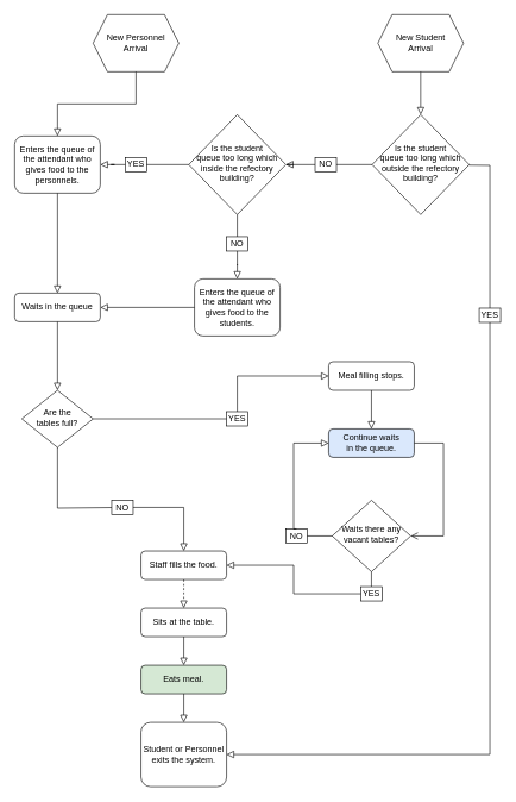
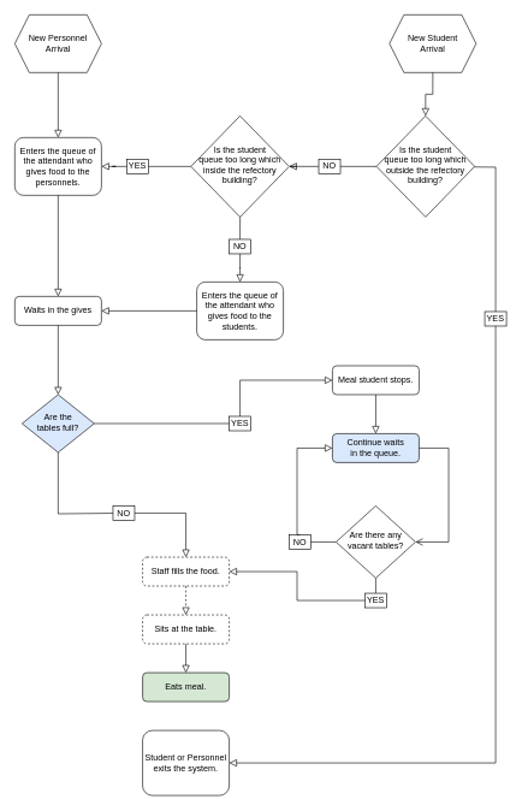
- <mxCell id="3" value="New Personnel Arrival" style="shape=hexagon;perimeter=hexagonPerimeter2;whiteSpace=wrap;html=1;fixedSize=1;" parent="1" vertex="1"><mxGeometry x="130" y="20" width="120" height="80" as="geometry" /></mxCell>
+ <mxCell id="3" value="New Personnel Arrival" style="shape=hexagon;perimeter=hexagonPerimeter2;whiteSpace=wrap;html=1;fixedSize=1;" parent="1" vertex="1"><mxGeometry x="20" y="20" width="120" height="80" as="geometry" /></mxCell>
- <mxCell id="2" value="New Student&lt;br&gt;Arrival" style="shape=hexagon;perimeter=hexagonPerimeter2;whiteSpace=wrap;html=1;fixedSize=1;" parent="1" vertex="1"><mxGeometry x="529" y="20" width="120" height="80" as="geometry" /></mxCell>
+ <mxCell id="2" value="New Student&lt;br&gt;Arrival" style="shape=hexagon;perimeter=hexagonPerimeter2;whiteSpace=wrap;html=1;fixedSize=1;" parent="1" vertex="1"><mxGeometry x="539" y="20" width="120" height="80" as="geometry" /></mxCell>
- <mxCell id="16" value="Waits in the queue" style="rounded=1;whiteSpace=wrap;html=1;fontSize=12;glass=0;strokeWidth=1;shadow=0;" parent="1" vertex="1"><mxGeometry x="20" y="410" width="120" height="40" as="geometry" /></mxCell>
+ <mxCell id="16" value="Waits in the gives" style="rounded=1;whiteSpace=wrap;html=1;fontSize=12;glass=0;strokeWidth=1;shadow=0;" parent="1" vertex="1"><mxGeometry x="20" y="410" width="120" height="40" as="geometry" /></mxCell>
- <mxCell id="33" value="Meal filling stops." style="rounded=1;whiteSpace=wrap;html=1;fontSize=12;glass=0;strokeWidth=1;shadow=0;" parent="1" vertex="1"><mxGeometry x="460" y="506" width="120" height="40" as="geometry" /></mxCell>
+ <mxCell id="33" value="Meal student stops." style="rounded=1;whiteSpace=wrap;html=1;fontSize=12;glass=0;strokeWidth=1;shadow=0;" parent="1" vertex="1"><mxGeometry x="460" y="506" width="120" height="40" as="geometry" /></mxCell>
- <mxCell id="9" value="Are the&lt;br&gt;tables full?" style="rhombus;whiteSpace=wrap;html=1;shadow=0;fontFamily=Helvetica;fontSize=12;align=center;strokeWidth=1;spacing=6;spacingTop=-4;" parent="1" vertex="1"><mxGeometry x="30" y="546" width="100" height="80" as="geometry" /></mxCell>
+ <mxCell id="9" value="Are the&lt;br&gt;tables full?" style="rhombus;whiteSpace=wrap;html=1;shadow=0;fontFamily=Helvetica;fontSize=12;align=center;strokeWidth=1;spacing=6;spacingTop=-4;fillColor=#dae8fc;" parent="1" vertex="1"><mxGeometry x="30" y="546" width="100" height="80" as="geometry" /></mxCell>
- <mxCell id="34" value="Waits there any vacant tables?" style="rhombus;whiteSpace=wrap;html=1;shadow=0;fontFamily=Helvetica;fontSize=12;align=center;strokeWidth=1;spacing=6;spacingTop=-4;" parent="1" vertex="1"><mxGeometry x="465" y="700" width="110" height="100" as="geometry" /></mxCell>
+ <mxCell id="34" value="Are there any vacant tables?" style="rhombus;whiteSpace=wrap;html=1;shadow=0;fontFamily=Helvetica;fontSize=12;align=center;strokeWidth=1;spacing=6;spacingTop=-4;" parent="1" vertex="1"><mxGeometry x="465" y="700" width="110" height="100" as="geometry" /></mxCell>
- <mxCell id="25" value="Staff fills the food." style="rounded=1;whiteSpace=wrap;html=1;fontSize=12;glass=0;strokeWidth=1;shadow=0;" parent="1" vertex="1"><mxGeometry x="197" y="771" width="120" height="40" as="geometry" /></mxCell>
+ <mxCell id="25" value="Staff fills the food." style="rounded=1;whiteSpace=wrap;html=1;fontSize=12;glass=0;strokeWidth=1;shadow=0;dashed=1;" parent="1" vertex="1"><mxGeometry x="197" y="771" width="120" height="40" as="geometry" /></mxCell>
- <mxCell id="24" value="Sits at the table." style="rounded=1;whiteSpace=wrap;html=1;fontSize=12;glass=0;strokeWidth=1;shadow=0;" parent="1" vertex="1"><mxGeometry x="197" y="851" width="120" height="40" as="geometry" /></mxCell>
+ <mxCell id="24" value="Sits at the table." style="rounded=1;whiteSpace=wrap;html=1;fontSize=12;glass=0;strokeWidth=1;shadow=0;dashed=1;" parent="1" vertex="1"><mxGeometry x="197" y="851" width="120" height="40" as="geometry" /></mxCell>
- <mxCell id="48" value="" style="rounded=0;html=1;jettySize=auto;orthogonalLoop=1;fontSize=11;endArrow=block;endFill=0;endSize=8;strokeWidth=1;shadow=0;labelBackgroundColor=none;edgeStyle=orthogonalEdgeStyle;" edge="1" parent="1" source="23" target="40"><mxGeometry x="-1" y="158" relative="1" as="geometry"><mxPoint x="290.999" y="971" as="sourcePoint" /><mxPoint x="290.999" y="1001" as="targetPoint" /><mxPoint x="-108" y="-150" as="offset" /><Array as="points" /></mxGeometry></mxCell>
